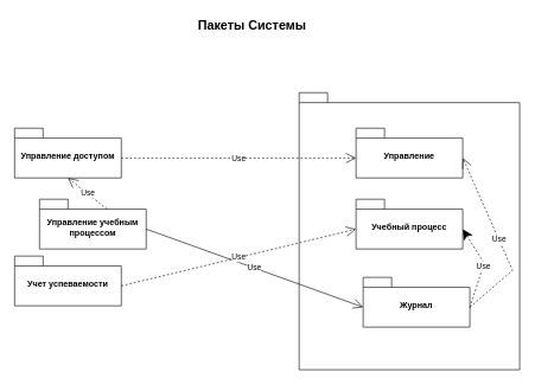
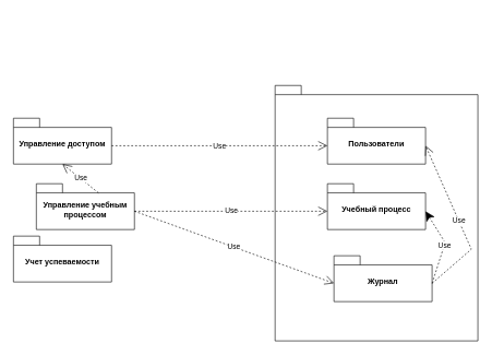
- <mxCell id="14" value="Пакеты Системы" style="text;html=1;align=center;verticalAlign=middle;whiteSpace=wrap;rounded=0;fontSize=18;fontStyle=1" parent="1" vertex="1"><mxGeometry x="271" y="20" width="166" height="30" as="geometry" /></mxCell>
- <mxCell id="3" value="Управление" style="shape=folder;fontStyle=1;spacingTop=10;tabWidth=40;tabHeight=14;tabPosition=left;html=1;whiteSpace=wrap;" parent="1" vertex="1"><mxGeometry x="500" y="180" width="150" height="70" as="geometry" /></mxCell>
+ <mxCell id="3" value="Пользователи" style="shape=folder;fontStyle=1;spacingTop=10;tabWidth=40;tabHeight=14;tabPosition=left;html=1;whiteSpace=wrap;" parent="1" vertex="1"><mxGeometry x="500" y="180" width="150" height="70" as="geometry" /></mxCell>
+ <mxCell id="10" value="Use" style="endArrow=open;endSize=12;dashed=1;html=1;rounded=0;exitX=0;exitY=0;exitDx=150;exitDy=42;exitPerimeter=0;entryX=0;entryY=0;entryDx=0;entryDy=42;entryPerimeter=0;" parent="1" source="7" target="4" edge="1"><mxGeometry width="160" relative="1" as="geometry"><mxPoint x="380" y="370" as="sourcePoint" /><mxPoint x="540" y="370" as="targetPoint" /></mxGeometry></mxCell>
- <mxCell id="13" value="Use" style="endArrow=open;endSize=12;dashed=1;html=1;rounded=0;exitX=0;exitY=0;exitDx=150;exitDy=42;exitPerimeter=0;entryX=0;entryY=0;entryDx=0;entryDy=42;entryPerimeter=0;" parent="1" source="8" target="4" edge="1"><mxGeometry width="160" relative="1" as="geometry"><mxPoint x="380" y="370" as="sourcePoint" /><mxPoint x="540" y="370" as="targetPoint" /></mxGeometry></mxCell>
- <mxCell id="11" value="Use" style="endArrow=open;endSize=12;dashed=0;html=1;rounded=0;exitX=0;exitY=0;exitDx=150;exitDy=42;exitPerimeter=0;entryX=0;entryY=0;entryDx=0;entryDy=42;entryPerimeter=0;" parent="1" source="7" target="5" edge="1"><mxGeometry width="160" relative="1" as="geometry"><mxPoint x="380" y="370" as="sourcePoint" /><mxPoint x="540" y="370" as="targetPoint" /></mxGeometry></mxCell>
+ <mxCell id="11" value="Use" style="endArrow=open;endSize=12;dashed=1;html=1;rounded=0;exitX=0;exitY=0;exitDx=150;exitDy=42;exitPerimeter=0;entryX=0;entryY=0;entryDx=0;entryDy=42;entryPerimeter=0;" parent="1" source="7" target="5" edge="1"><mxGeometry width="160" relative="1" as="geometry"><mxPoint x="380" y="370" as="sourcePoint" /><mxPoint x="540" y="370" as="targetPoint" /></mxGeometry></mxCell>
